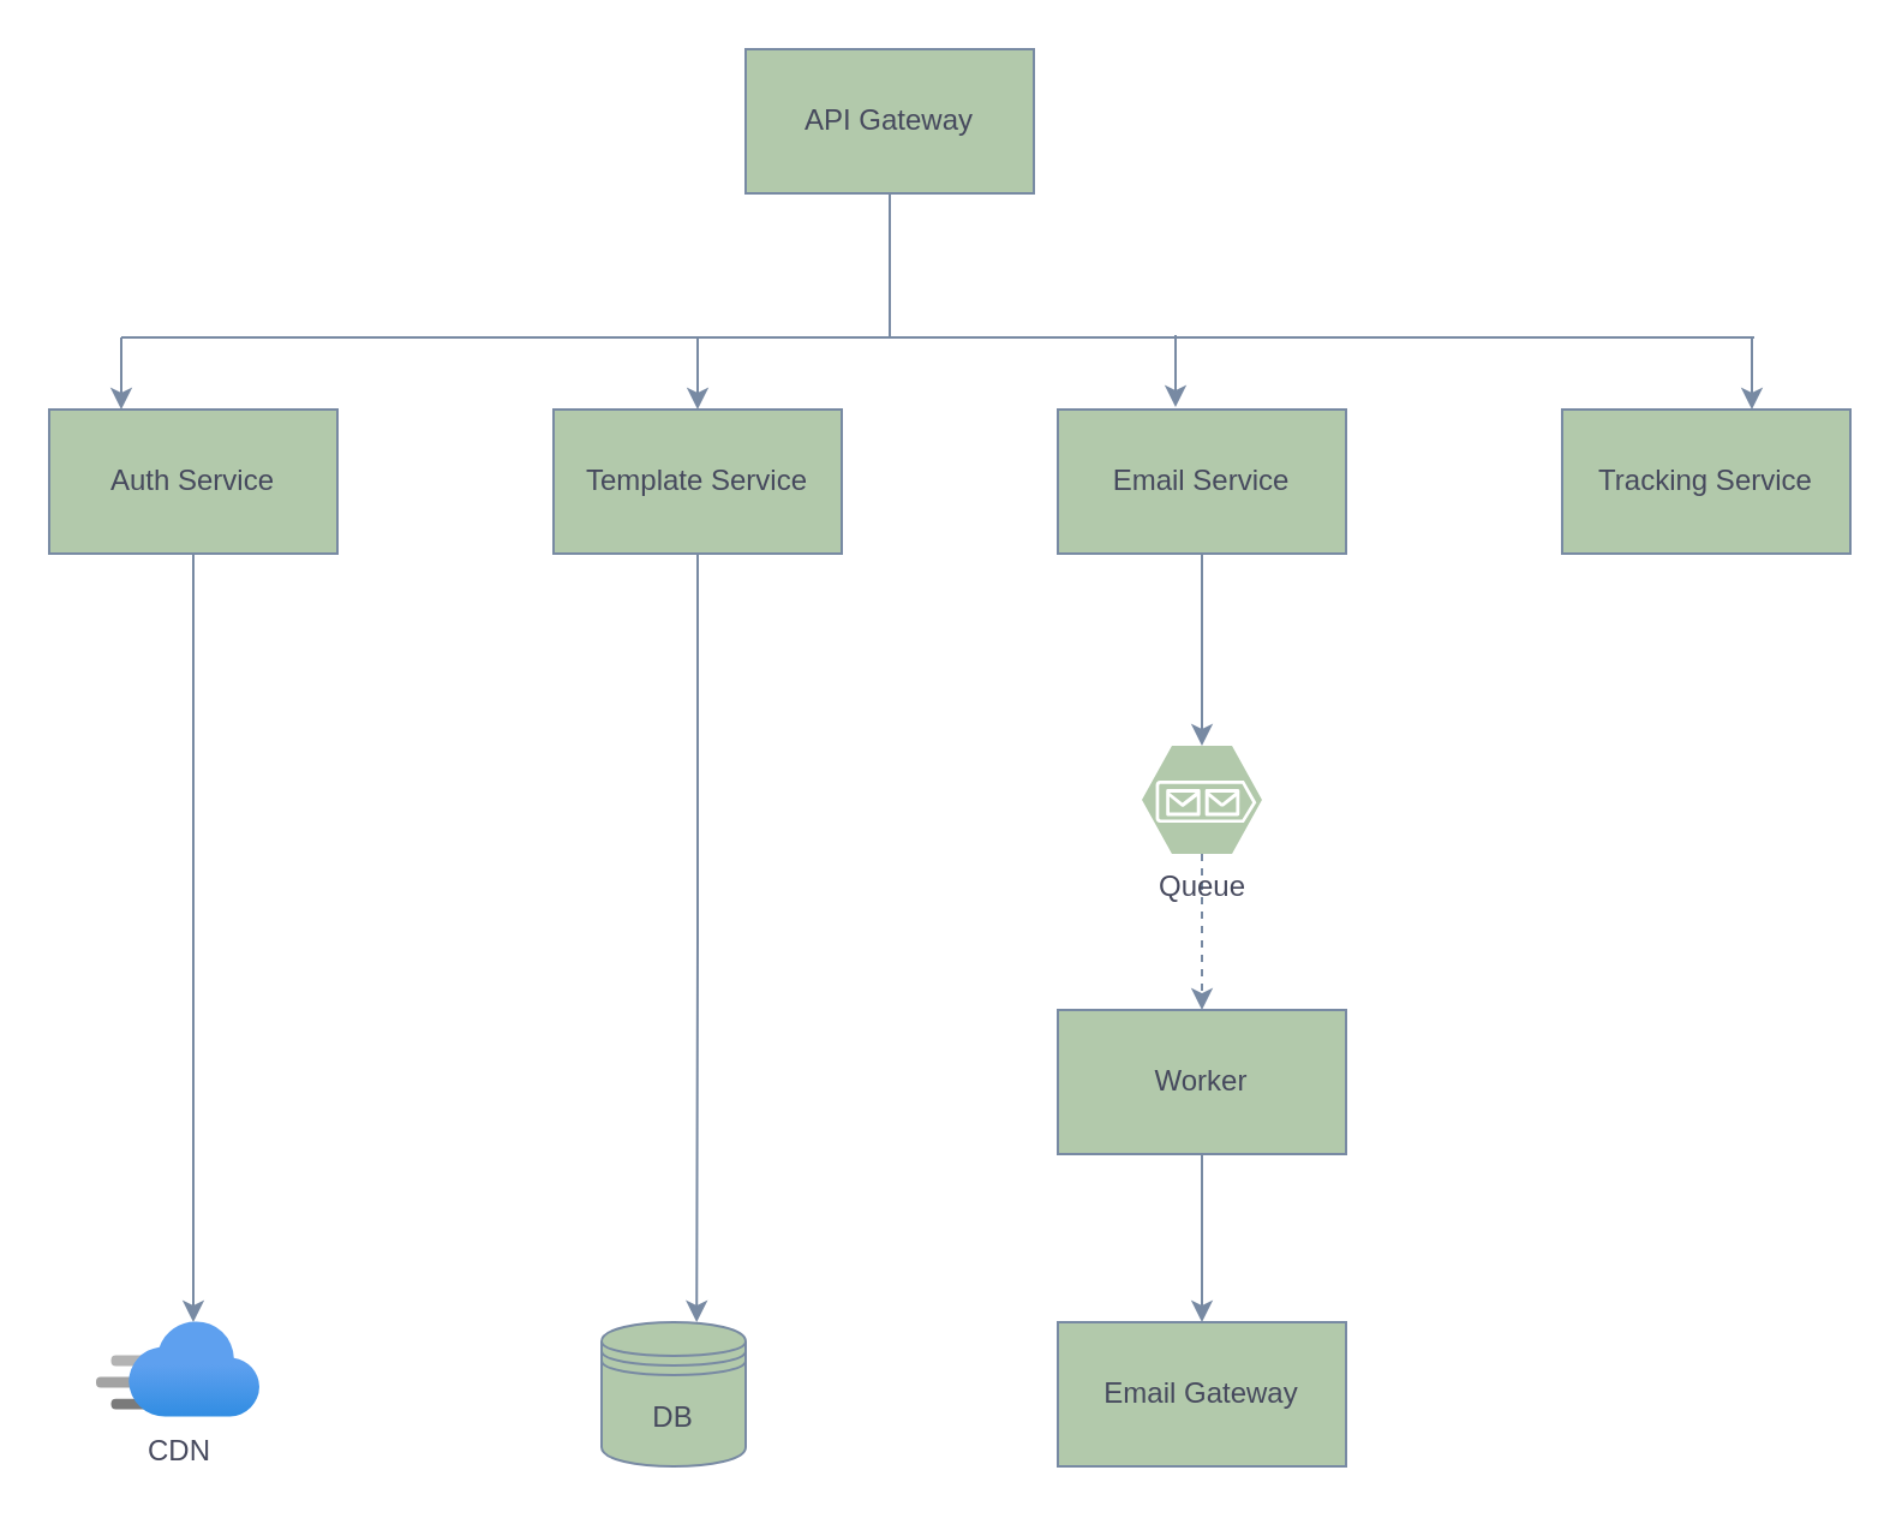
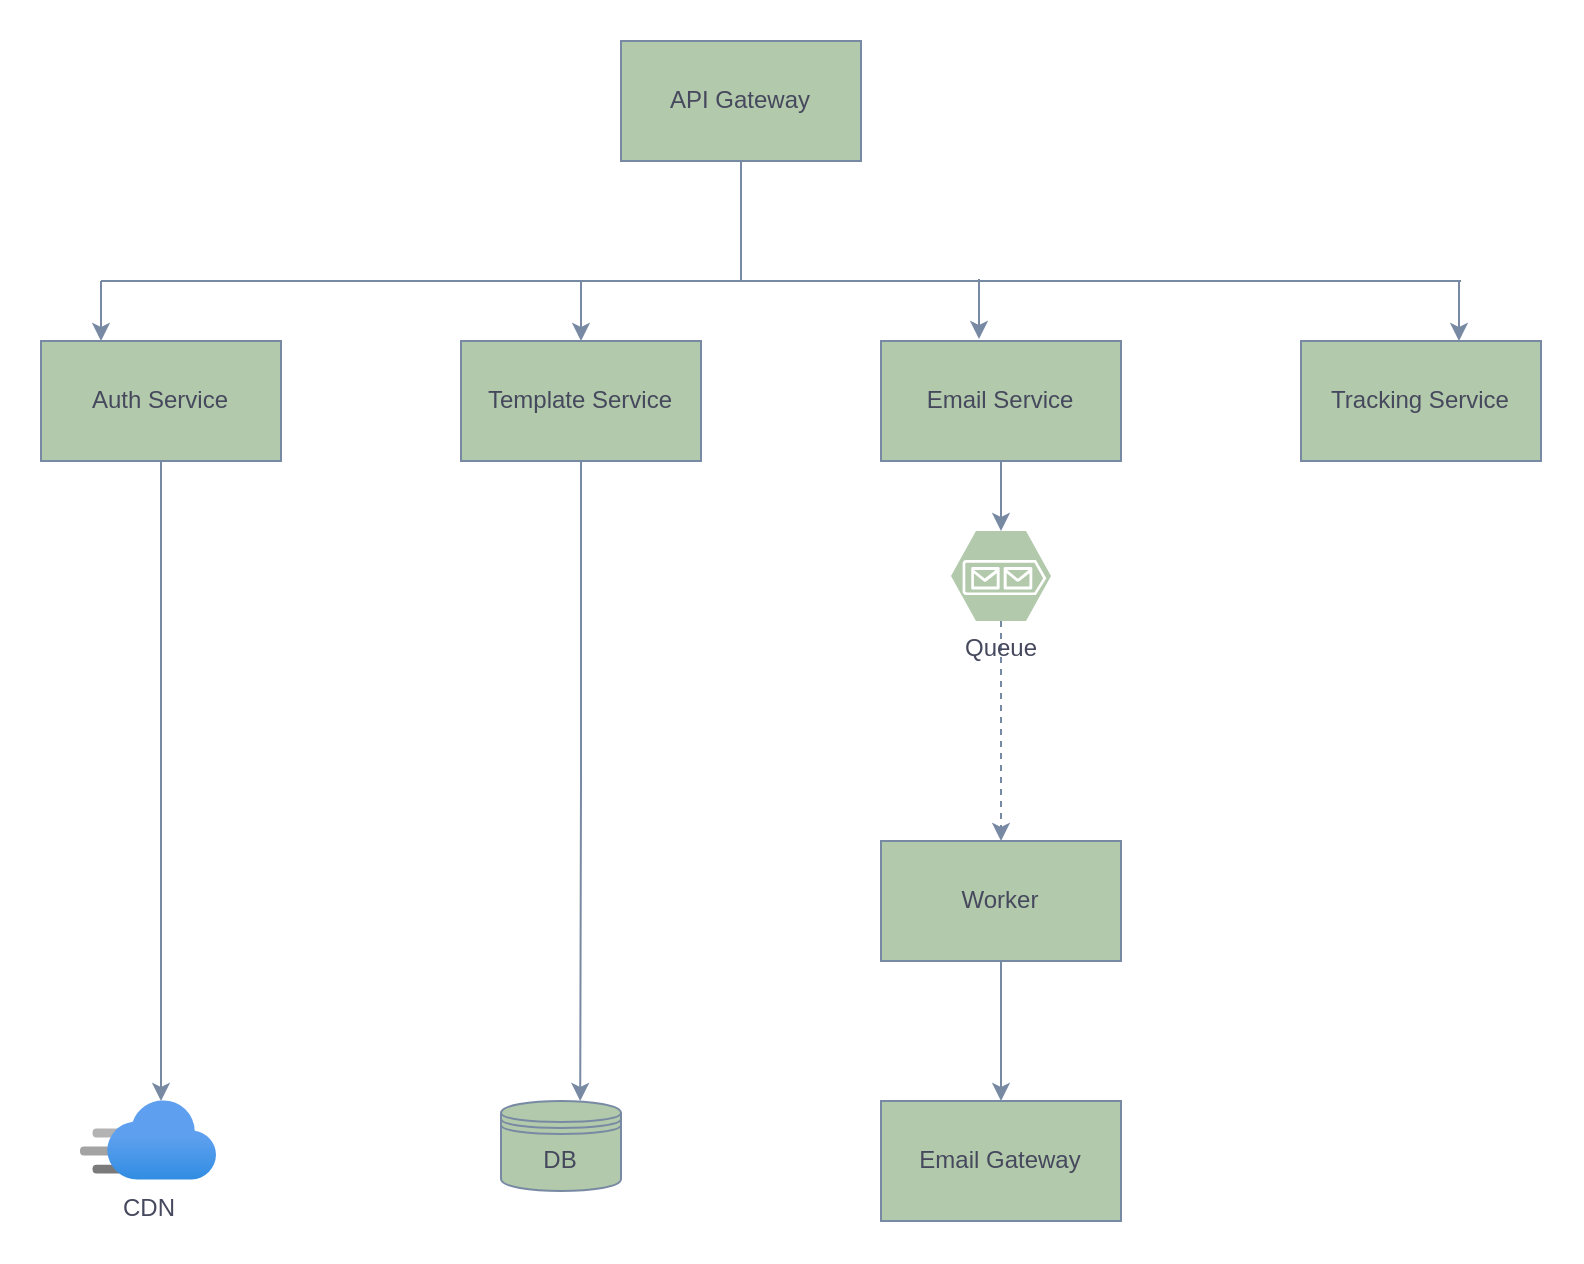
- <mxCell id="16" value="Queue" style="verticalLabelPosition=bottom;html=1;verticalAlign=top;align=center;strokeColor=none;fillColor=#B2C9AB;shape=mxgraph.azure.storage_queue;labelBackgroundColor=none;fontColor=#46495D;" vertex="1" parent="1"><mxGeometry x="475" y="310" width="50" height="45" as="geometry" /></mxCell>
+ <mxCell id="16" value="Queue" style="verticalLabelPosition=bottom;html=1;verticalAlign=top;align=center;strokeColor=none;fillColor=#B2C9AB;shape=mxgraph.azure.storage_queue;labelBackgroundColor=none;fontColor=#46495D;" vertex="1" parent="1"><mxGeometry x="475" y="265" width="50" height="45" as="geometry" /></mxCell>
- <mxCell id="21" value="DB" style="shape=datastore;whiteSpace=wrap;html=1;labelBackgroundColor=none;fillColor=#B2C9AB;strokeColor=#788AA3;fontColor=#46495D;" vertex="1" parent="1"><mxGeometry x="250" y="550" width="60" height="60" as="geometry" /></mxCell>
+ <mxCell id="21" value="DB" style="shape=datastore;whiteSpace=wrap;html=1;labelBackgroundColor=none;fillColor=#B2C9AB;strokeColor=#788AA3;fontColor=#46495D;" vertex="1" parent="1"><mxGeometry x="250" y="550" width="60" height="45" as="geometry" /></mxCell>
